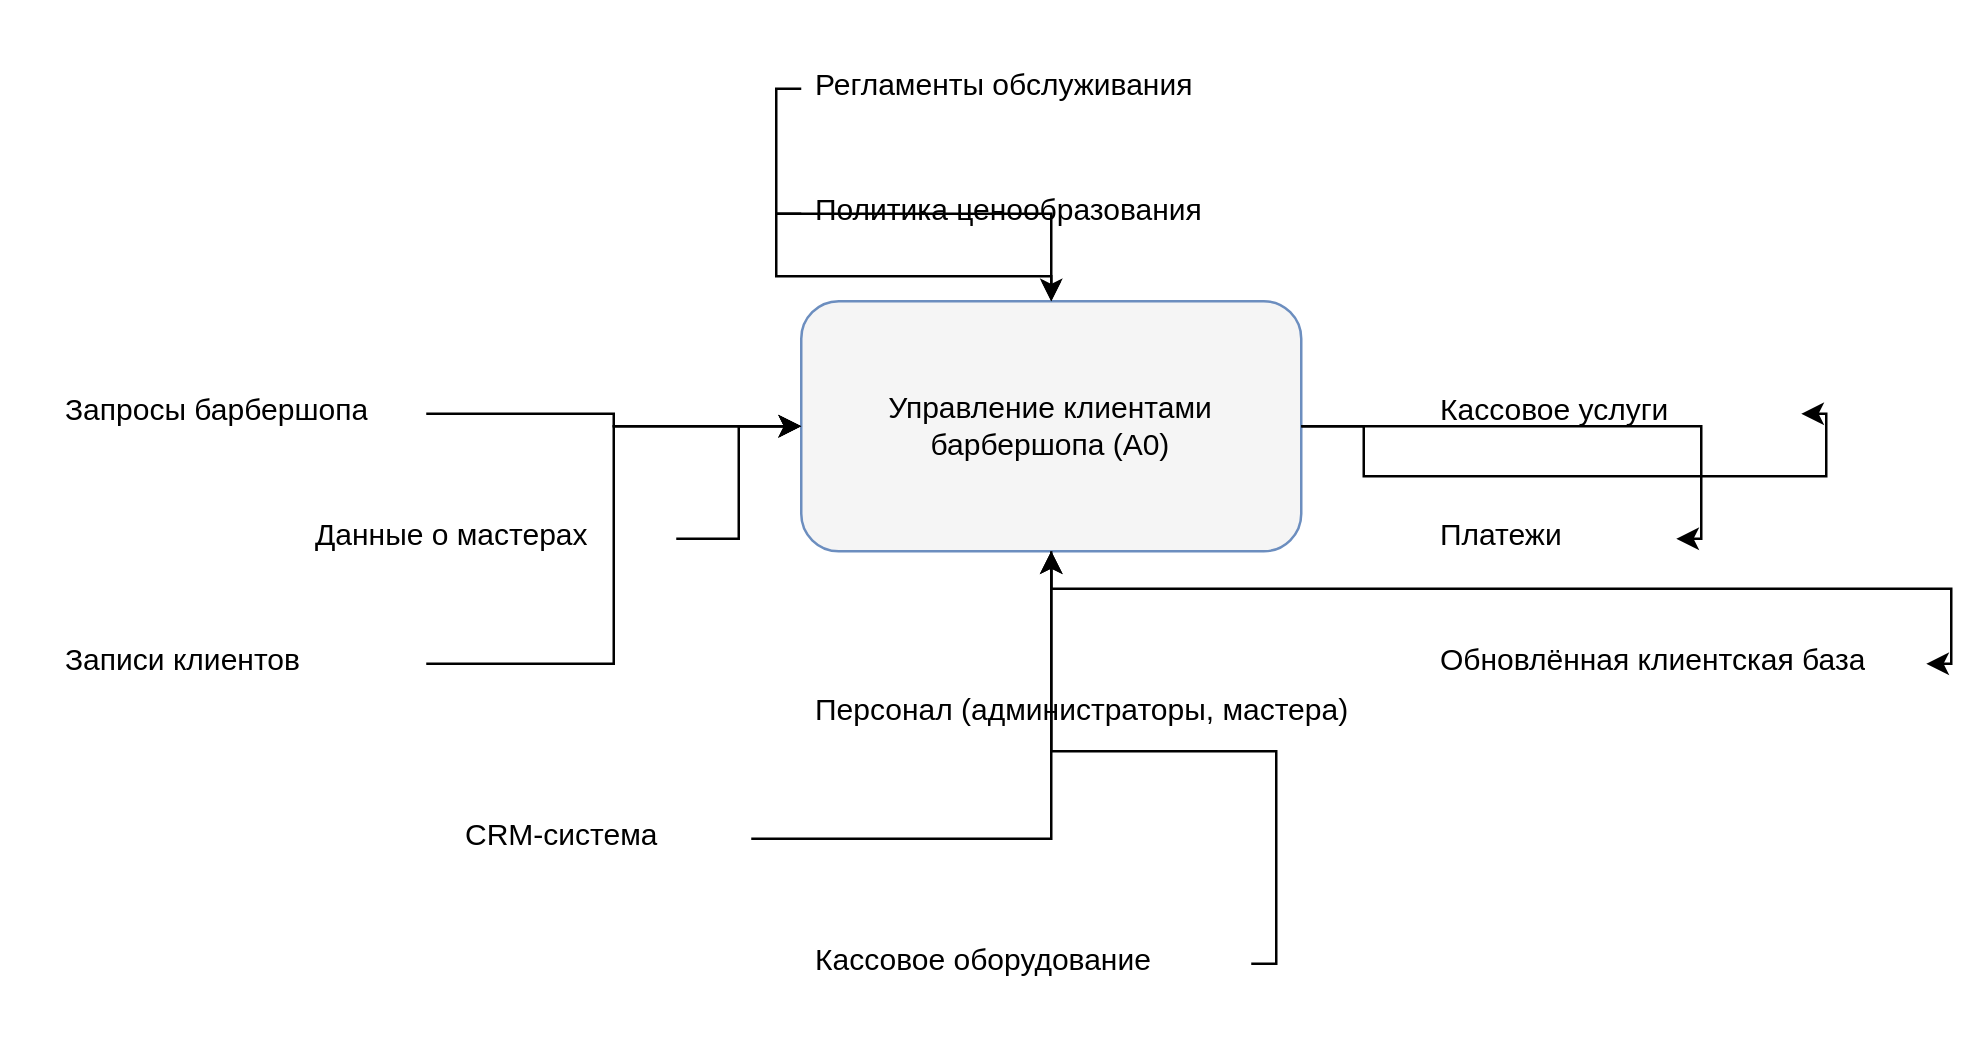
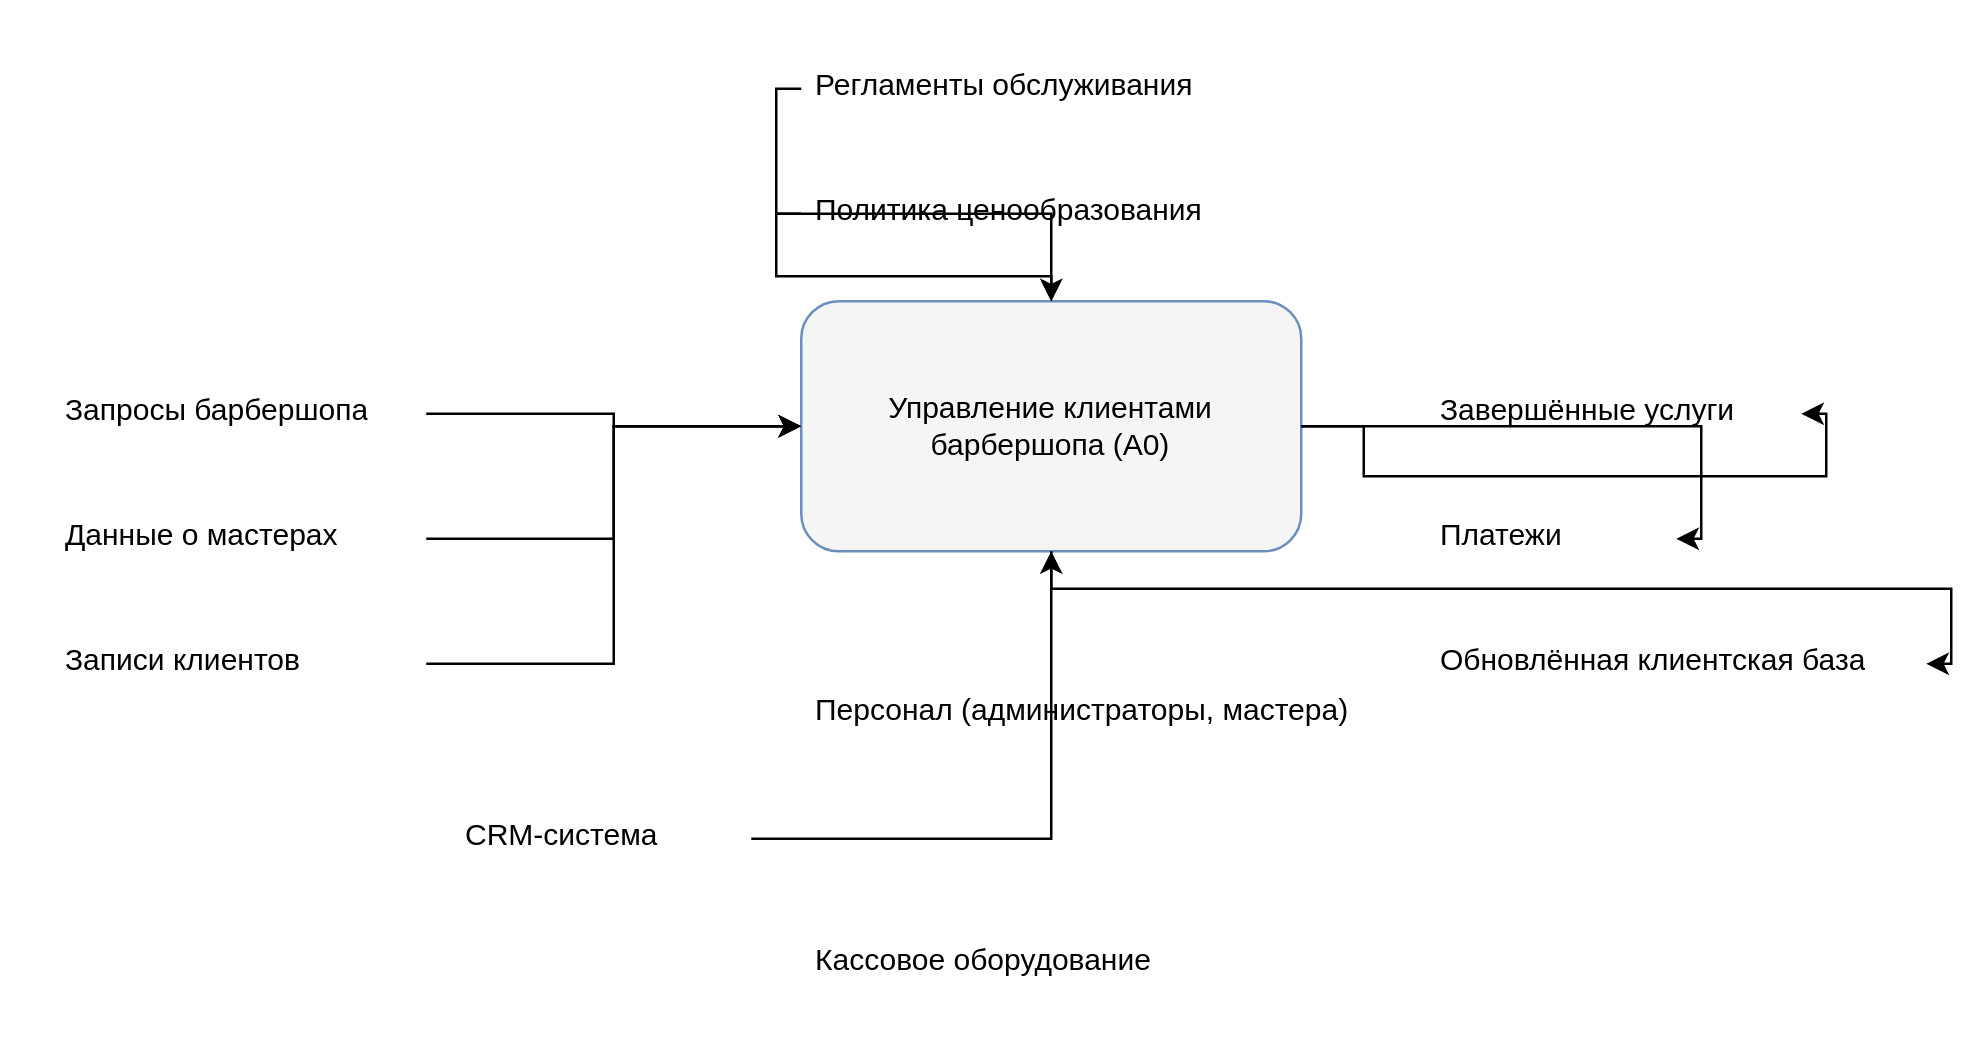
- <mxCell id="6" value="Кассовое услуги" style="text;html=1;align=left;verticalAlign=top;spacingLeft=4;spacingRight=4;overflow=hidden;rotatable=0;points=[[0,0.5],[1,0.5]];portConstraint=eastwest;" vertex="1" parent="1"><mxGeometry x="570" y="150" width="150" height="30" as="geometry" /></mxCell>
+ <mxCell id="6" value="Завершённые услуги" style="text;html=1;align=left;verticalAlign=top;spacingLeft=4;spacingRight=4;overflow=hidden;rotatable=0;points=[[0,0.5],[1,0.5]];portConstraint=eastwest;" vertex="1" parent="1"><mxGeometry x="570" y="150" width="150" height="30" as="geometry" /></mxCell>
- <mxCell id="4" value="Данные о мастерах" style="text;html=1;align=left;verticalAlign=top;spacingLeft=4;spacingRight=4;overflow=hidden;rotatable=0;points=[[0,0.5],[1,0.5]];portConstraint=eastwest;" vertex="1" parent="1"><mxGeometry x="120" y="200" width="150" height="30" as="geometry" /></mxCell>
+ <mxCell id="4" value="Данные о мастерах" style="text;html=1;align=left;verticalAlign=top;spacingLeft=4;spacingRight=4;overflow=hidden;rotatable=0;points=[[0,0.5],[1,0.5]];portConstraint=eastwest;" vertex="1" parent="1"><mxGeometry x="20" y="200" width="150" height="30" as="geometry" /></mxCell>
- <mxCell id="23" style="edgeStyle=orthogonalEdgeStyle;rounded=0;html=1;endArrow=classic;entryX=0.5;entryY=1;entryDx=0;entryDy=0;" edge="1" parent="1" source="13" target="2"><mxGeometry relative="1" as="geometry"><Array as="points"><mxPoint x="510" y="385" /><mxPoint x="510" y="300" /><mxPoint x="420" y="300" /></Array></mxGeometry></mxCell>
